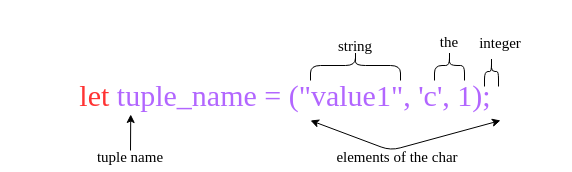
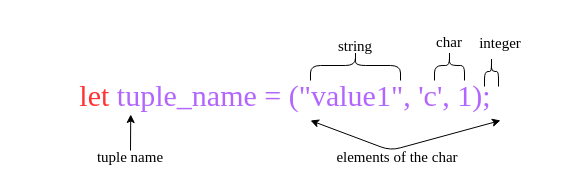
- <mxCell id="8" value="the" style="text;html=1;strokeColor=none;fillColor=none;align=center;verticalAlign=middle;whiteSpace=wrap;rounded=0;fontFamily=Comic Sans MS;fontSize=15;fontColor=#000000;movable=0;resizable=0;rotatable=0;deletable=0;editable=0;connectable=0;" vertex="1" parent="1"><mxGeometry x="419" y="26" width="60" height="30" as="geometry" /></mxCell>
+ <mxCell id="8" value="char" style="text;html=1;strokeColor=none;fillColor=none;align=center;verticalAlign=middle;whiteSpace=wrap;rounded=0;fontFamily=Comic Sans MS;fontSize=15;fontColor=#000000;movable=0;resizable=0;rotatable=0;deletable=0;editable=0;connectable=0;" vertex="1" parent="1"><mxGeometry x="419" y="26" width="60" height="30" as="geometry" /></mxCell>
